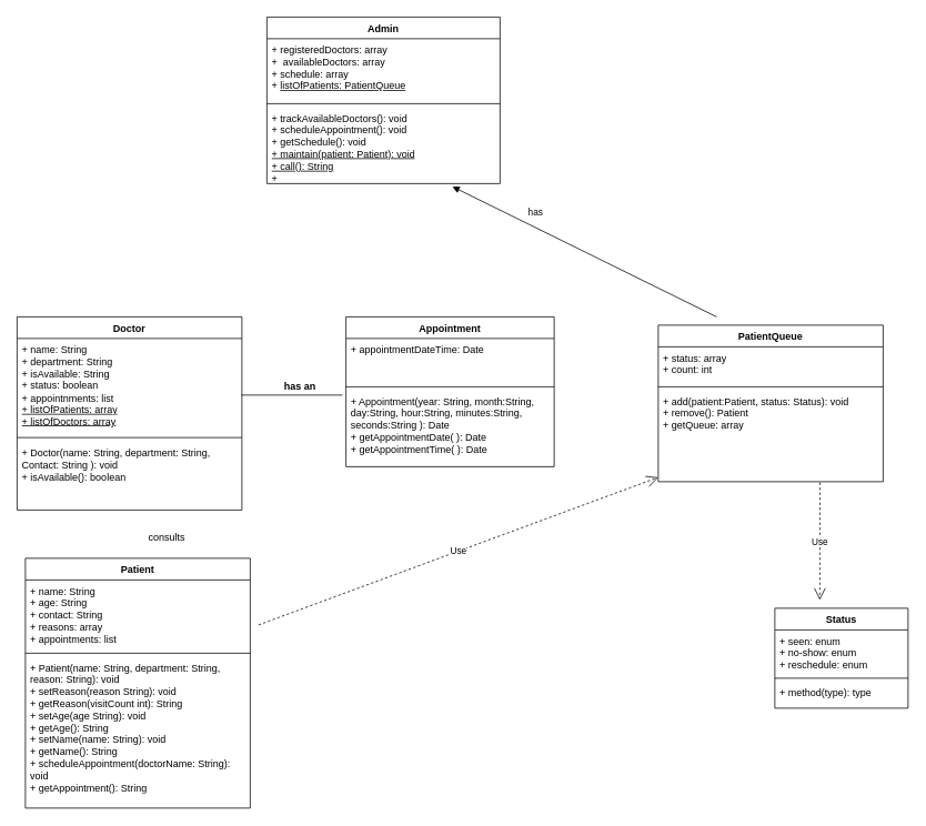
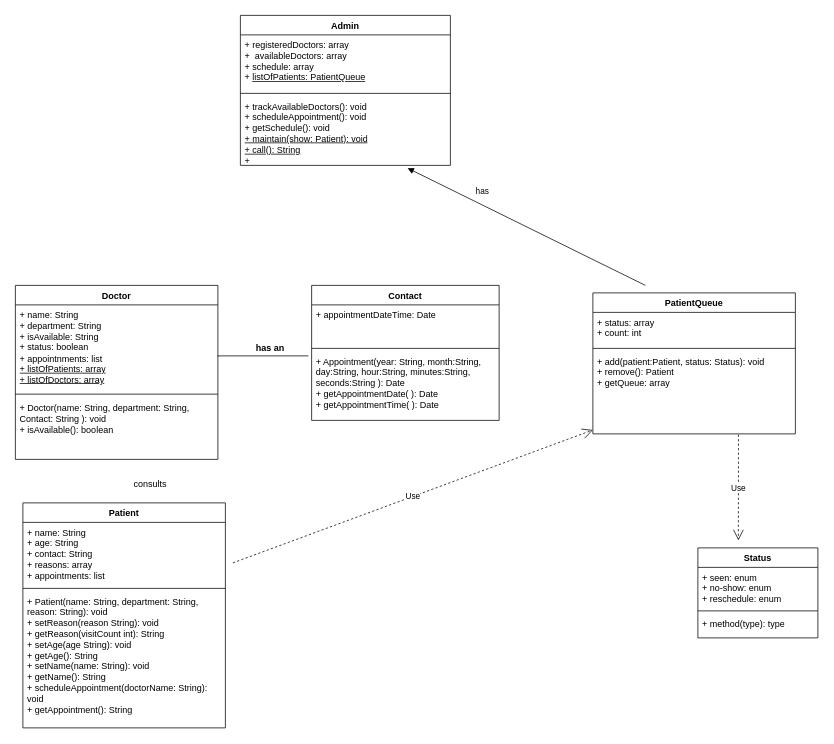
- <mxCell id="27" value="+ trackAvailableDoctors(): void&lt;div&gt;+ scheduleAppointment(): void&lt;/div&gt;&lt;div&gt;+ getSchedule(): void&lt;/div&gt;&lt;div&gt;&lt;u style=&quot;background-color: transparent; color: light-dark(rgb(0, 0, 0), rgb(255, 255, 255));&quot;&gt;+ maintain(patient: Patient): void&lt;/u&gt;&lt;div&gt;&lt;div&gt;&lt;u&gt;+ call(): String&lt;/u&gt;&lt;/div&gt;&lt;div&gt;+&amp;nbsp;&lt;/div&gt;&lt;/div&gt;&lt;/div&gt;" style="text;strokeColor=none;fillColor=none;align=left;verticalAlign=top;spacingLeft=4;spacingRight=4;overflow=hidden;rotatable=0;points=[[0,0.5],[1,0.5]];portConstraint=eastwest;whiteSpace=wrap;html=1;" vertex="1" parent="24"><mxGeometry y="108" width="280" height="92" as="geometry" /></mxCell>
+ <mxCell id="27" value="+ trackAvailableDoctors(): void&lt;div&gt;+ scheduleAppointment(): void&lt;/div&gt;&lt;div&gt;+ getSchedule(): void&lt;/div&gt;&lt;div&gt;&lt;u style=&quot;background-color: transparent; color: light-dark(rgb(0, 0, 0), rgb(255, 255, 255));&quot;&gt;+ maintain(show: Patient): void&lt;/u&gt;&lt;div&gt;&lt;div&gt;&lt;u&gt;+ call(): String&lt;/u&gt;&lt;/div&gt;&lt;div&gt;+&amp;nbsp;&lt;/div&gt;&lt;/div&gt;&lt;/div&gt;" style="text;strokeColor=none;fillColor=none;align=left;verticalAlign=top;spacingLeft=4;spacingRight=4;overflow=hidden;rotatable=0;points=[[0,0.5],[1,0.5]];portConstraint=eastwest;whiteSpace=wrap;html=1;" vertex="1" parent="24"><mxGeometry y="108" width="280" height="92" as="geometry" /></mxCell>
- <mxCell id="7" value="Appointment" style="swimlane;fontStyle=1;align=center;verticalAlign=top;childLayout=stackLayout;horizontal=1;startSize=26;horizontalStack=0;resizeParent=1;resizeParentMax=0;resizeLast=0;collapsible=1;marginBottom=0;whiteSpace=wrap;html=1;" vertex="1" parent="1"><mxGeometry x="415" y="380" width="250" height="180" as="geometry" /></mxCell>
+ <mxCell id="7" value="Contact" style="swimlane;fontStyle=1;align=center;verticalAlign=top;childLayout=stackLayout;horizontal=1;startSize=26;horizontalStack=0;resizeParent=1;resizeParentMax=0;resizeLast=0;collapsible=1;marginBottom=0;whiteSpace=wrap;html=1;" vertex="1" parent="1"><mxGeometry x="415" y="380" width="250" height="180" as="geometry" /></mxCell>
